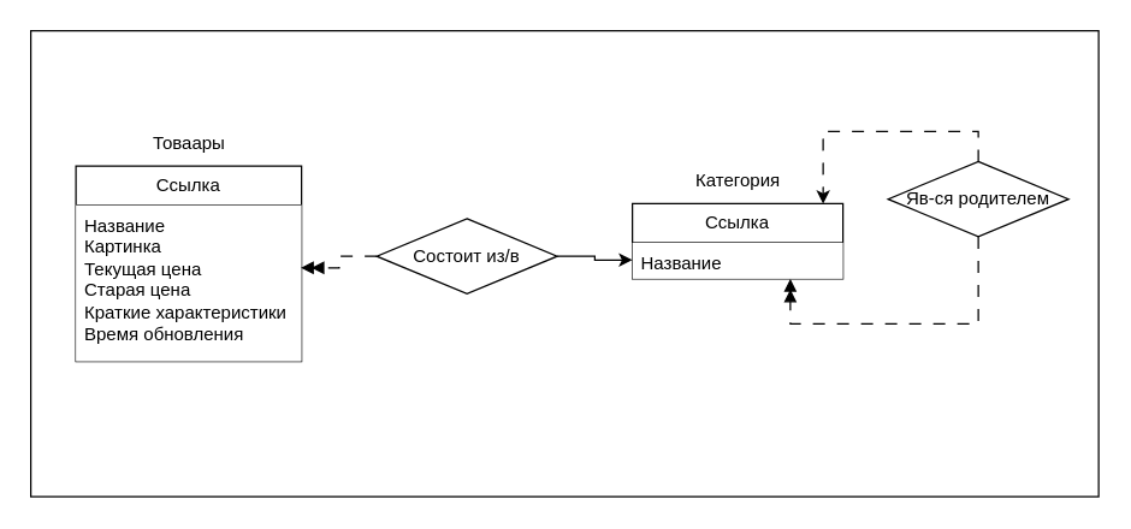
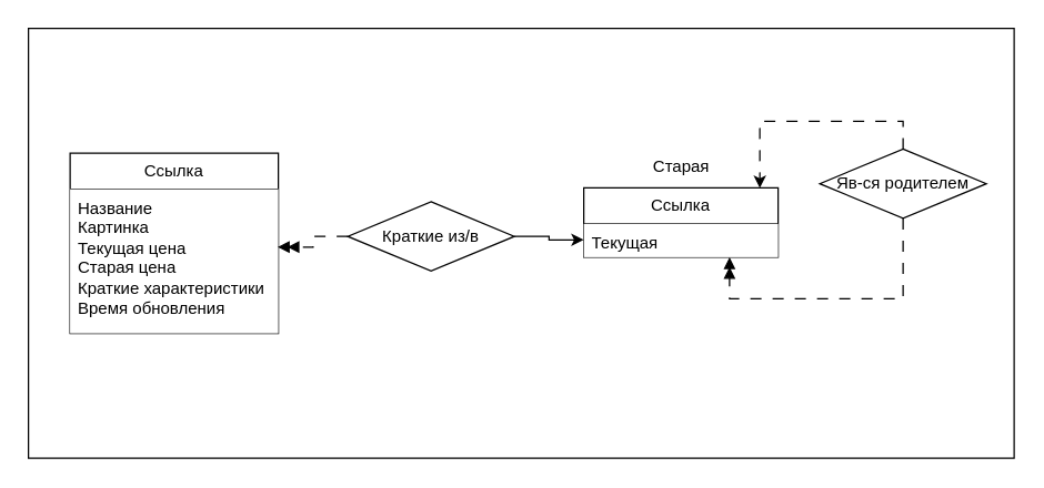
- <mxCell id="5" value="Товаары" style="text;html=1;align=center;verticalAlign=middle;resizable=0;points=[];autosize=1;strokeColor=none;fillColor=none;" parent="1" vertex="1"><mxGeometry x="90" y="80" width="70" height="30" as="geometry" /></mxCell>
- <mxCell id="8" value="Категория" style="text;html=1;align=center;verticalAlign=middle;resizable=0;points=[];autosize=1;strokeColor=none;fillColor=none;" parent="1" vertex="1"><mxGeometry x="450" y="105" width="80" height="30" as="geometry" /></mxCell>
+ <mxCell id="8" value="Старая" style="text;html=1;align=center;verticalAlign=middle;resizable=0;points=[];autosize=1;strokeColor=none;fillColor=none;" parent="1" vertex="1"><mxGeometry x="450" y="105" width="80" height="30" as="geometry" /></mxCell>
- <mxCell id="10" value="Состоит из/в" style="rhombus;whiteSpace=wrap;html=1;" parent="1" vertex="1"><mxGeometry x="250" y="145" width="120" height="50" as="geometry" /></mxCell>
+ <mxCell id="10" value="Краткие из/в" style="rhombus;whiteSpace=wrap;html=1;" parent="1" vertex="1"><mxGeometry x="250" y="145" width="120" height="50" as="geometry" /></mxCell>
- <mxCell id="7" value="Название" style="text;align=left;verticalAlign=top;spacingLeft=4;spacingRight=4;overflow=hidden;rotatable=0;points=[[0,0.5],[1,0.5]];portConstraint=eastwest;whiteSpace=wrap;html=1;fillColor=default;" parent="6" vertex="1"><mxGeometry y="26" width="140" height="24" as="geometry" /></mxCell>
+ <mxCell id="7" value="Текущая" style="text;align=left;verticalAlign=top;spacingLeft=4;spacingRight=4;overflow=hidden;rotatable=0;points=[[0,0.5],[1,0.5]];portConstraint=eastwest;whiteSpace=wrap;html=1;fillColor=default;" parent="6" vertex="1"><mxGeometry y="26" width="140" height="24" as="geometry" /></mxCell>
